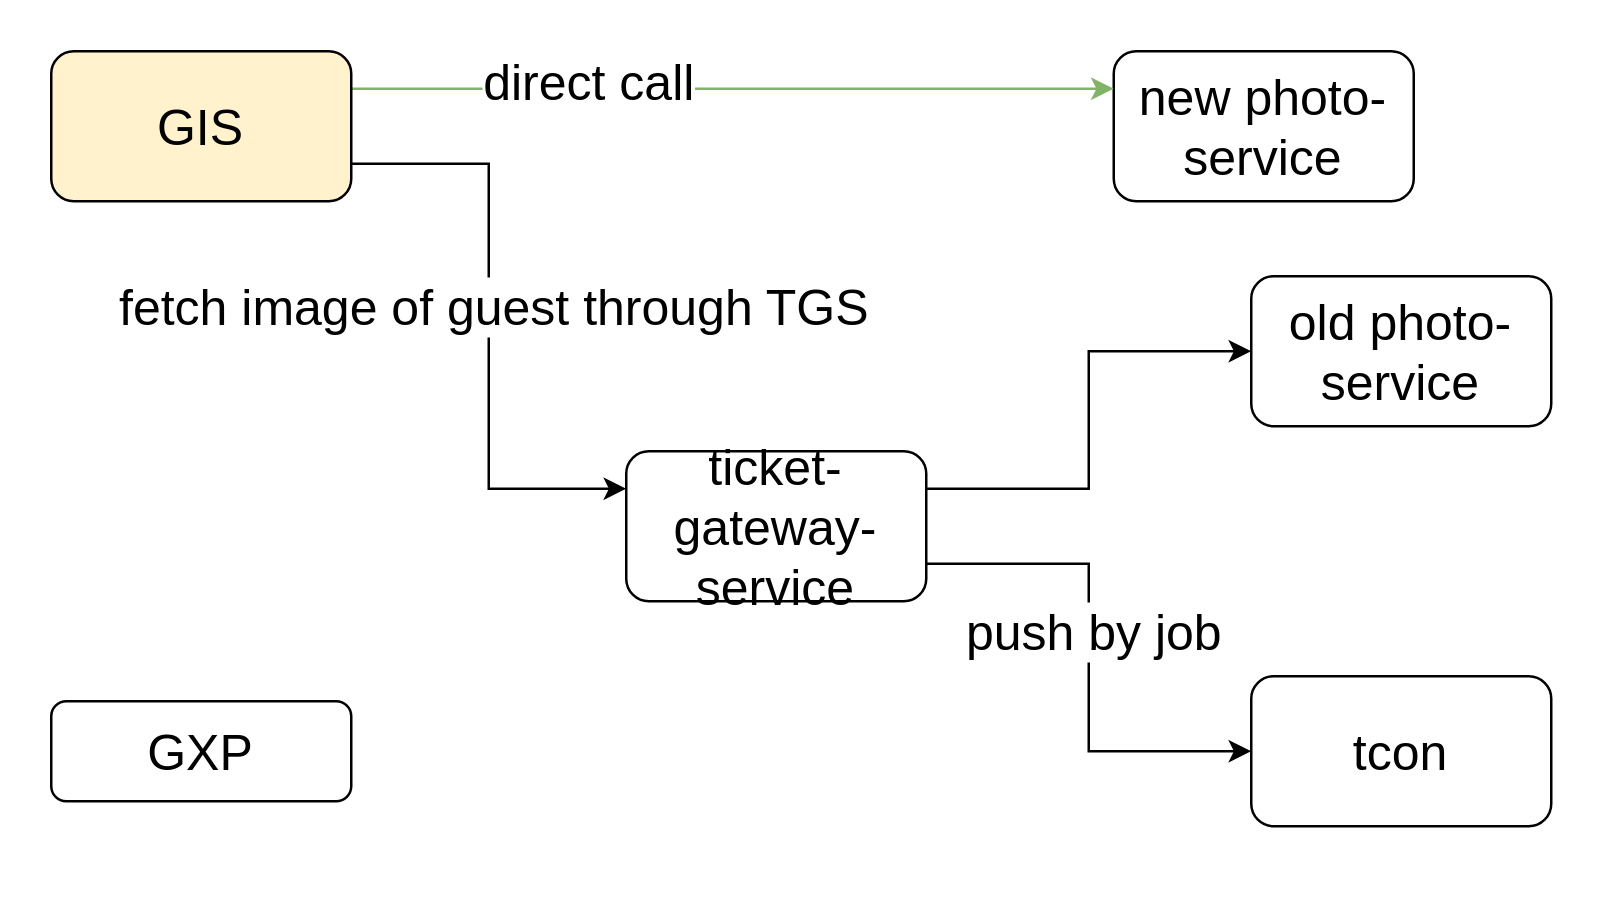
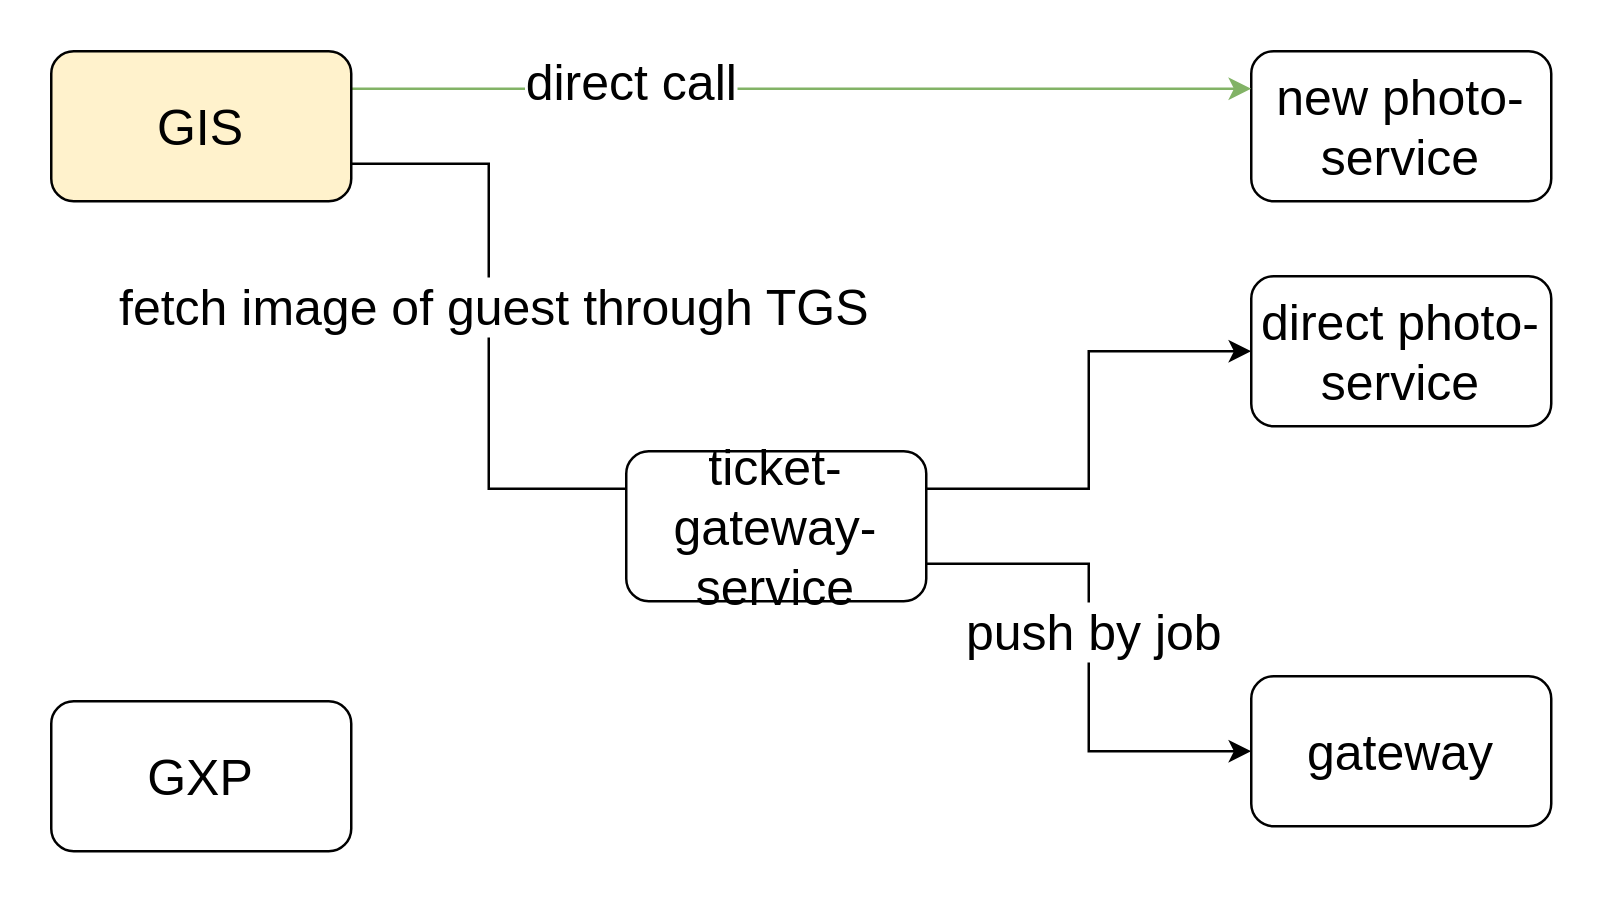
- <mxCell id="7" value="new photo-service" style="rounded=1;whiteSpace=wrap;html=1;fontSize=20;" parent="1" vertex="1"><mxGeometry x="445" y="20" width="120" height="60" as="geometry" /></mxCell>
+ <mxCell id="7" value="new photo-service" style="rounded=1;whiteSpace=wrap;html=1;fontSize=20;" parent="1" vertex="1"><mxGeometry x="500" y="20" width="120" height="60" as="geometry" /></mxCell>
- <mxCell id="6" value="old photo-service" style="rounded=1;whiteSpace=wrap;html=1;fontSize=20;" parent="1" vertex="1"><mxGeometry x="500" y="110" width="120" height="60" as="geometry" /></mxCell>
+ <mxCell id="6" value="direct photo-service" style="rounded=1;whiteSpace=wrap;html=1;fontSize=20;" parent="1" vertex="1"><mxGeometry x="500" y="110" width="120" height="60" as="geometry" /></mxCell>
- <mxCell id="10" style="edgeStyle=orthogonalEdgeStyle;rounded=0;orthogonalLoop=1;jettySize=auto;html=1;exitX=1;exitY=0.75;exitDx=0;exitDy=0;entryX=0;entryY=0.25;entryDx=0;entryDy=0;fontSize=20;" parent="1" source="14" target="5" edge="1"><mxGeometry relative="1" as="geometry" /></mxCell>
+ <mxCell id="10" style="edgeStyle=orthogonalEdgeStyle;rounded=0;orthogonalLoop=1;jettySize=auto;html=1;exitX=1;exitY=0.75;exitDx=0;exitDy=0;entryX=0;entryY=0.25;entryDx=0;entryDy=0;fontSize=20;endArrow=none;" parent="1" source="14" target="5" edge="1"><mxGeometry relative="1" as="geometry" /></mxCell>
- <mxCell id="9" value="GXP" style="rounded=1;whiteSpace=wrap;html=1;fontSize=20;" parent="1" vertex="1"><mxGeometry x="20" y="280" width="120" height="40" as="geometry" /></mxCell>
+ <mxCell id="9" value="GXP" style="rounded=1;whiteSpace=wrap;html=1;fontSize=20;" parent="1" vertex="1"><mxGeometry x="20" y="280" width="120" height="60" as="geometry" /></mxCell>
- <mxCell id="8" value="tcon" style="rounded=1;whiteSpace=wrap;html=1;fontSize=20;" parent="1" vertex="1"><mxGeometry x="500" y="270" width="120" height="60" as="geometry" /></mxCell>
+ <mxCell id="8" value="gateway" style="rounded=1;whiteSpace=wrap;html=1;fontSize=20;" parent="1" vertex="1"><mxGeometry x="500" y="270" width="120" height="60" as="geometry" /></mxCell>
